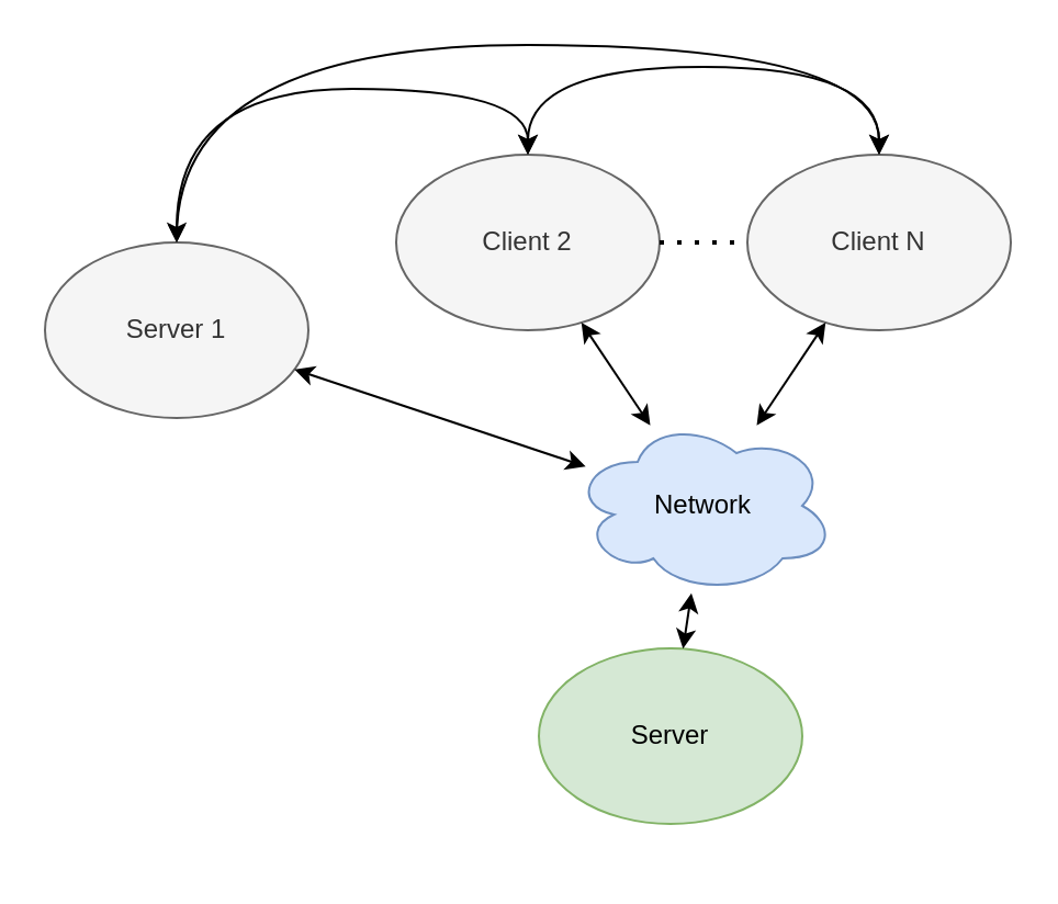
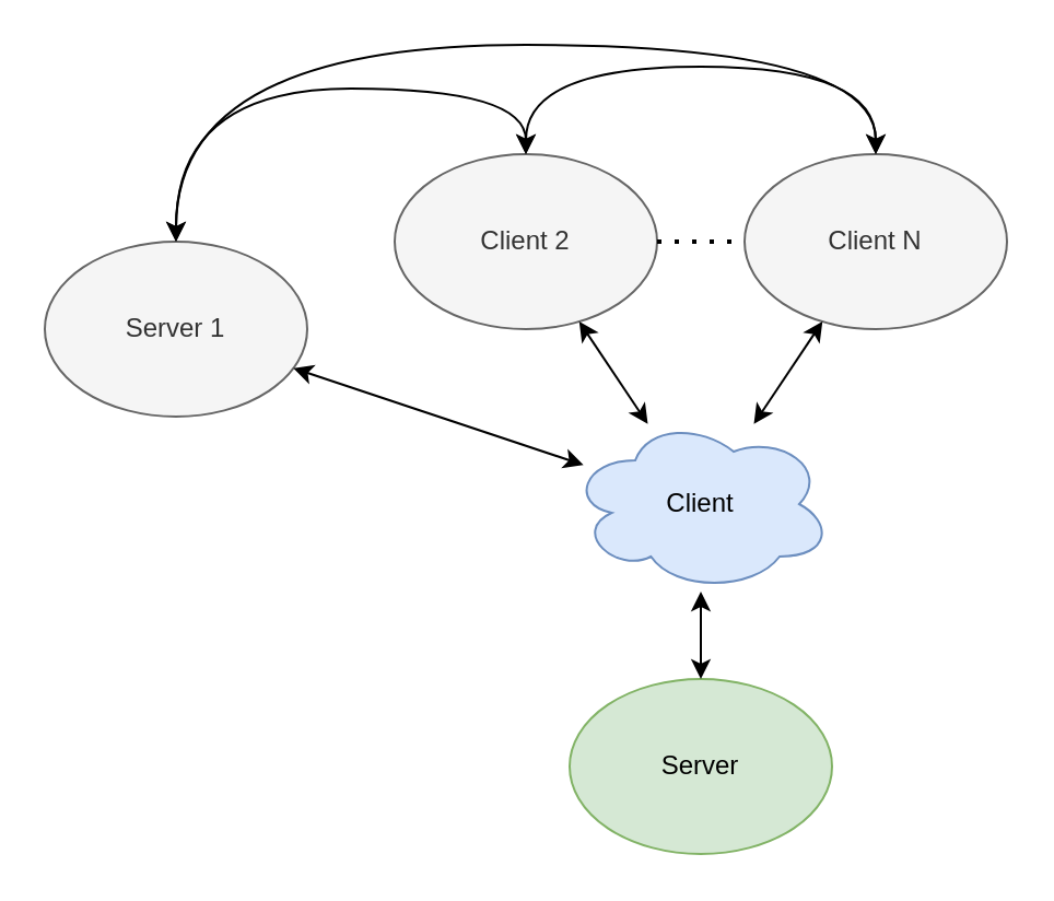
- <mxCell id="14" value="" style="endArrow=open;startArrow=classic;html=1;rounded=0;entryX=0.5;entryY=0;entryDx=0;entryDy=0;exitX=0.5;exitY=0;exitDx=0;exitDy=0;edgeStyle=orthogonalEdgeStyle;curved=1;" edge="1" parent="1" source="6" target="4"><mxGeometry width="50" height="50" relative="1" as="geometry"><mxPoint x="427.574" y="111.716" as="sourcePoint" /><mxPoint x="312.426" y="111.716" as="targetPoint" /><Array as="points"><mxPoint x="400" y="20" /><mxPoint x="80" y="20" /></Array></mxGeometry></mxCell>
+ <mxCell id="14" value="" style="endArrow=classic;startArrow=classic;html=1;rounded=0;entryX=0.5;entryY=0;entryDx=0;entryDy=0;exitX=0.5;exitY=0;exitDx=0;exitDy=0;edgeStyle=orthogonalEdgeStyle;curved=1;" edge="1" parent="1" source="6" target="4"><mxGeometry width="50" height="50" relative="1" as="geometry"><mxPoint x="427.574" y="111.716" as="sourcePoint" /><mxPoint x="312.426" y="111.716" as="targetPoint" /><Array as="points"><mxPoint x="400" y="20" /><mxPoint x="80" y="20" /></Array></mxGeometry></mxCell>
- <mxCell id="2" value="Network" style="ellipse;shape=cloud;whiteSpace=wrap;html=1;fillColor=#dae8fc;strokeColor=#6c8ebf;" vertex="1" parent="1"><mxGeometry x="260" y="190" width="120" height="80" as="geometry" /></mxCell>
+ <mxCell id="2" value="Client" style="ellipse;shape=cloud;whiteSpace=wrap;html=1;fillColor=#dae8fc;strokeColor=#6c8ebf;" vertex="1" parent="1"><mxGeometry x="260" y="190" width="120" height="80" as="geometry" /></mxCell>
- <mxCell id="3" value="Server" style="ellipse;whiteSpace=wrap;html=1;fillColor=#d5e8d4;strokeColor=#82b366;" vertex="1" parent="1"><mxGeometry x="245" y="295" width="120" height="80" as="geometry" /></mxCell>
+ <mxCell id="3" value="Server" style="ellipse;whiteSpace=wrap;html=1;fillColor=#d5e8d4;strokeColor=#82b366;" vertex="1" parent="1"><mxGeometry x="260" y="310" width="120" height="80" as="geometry" /></mxCell>
